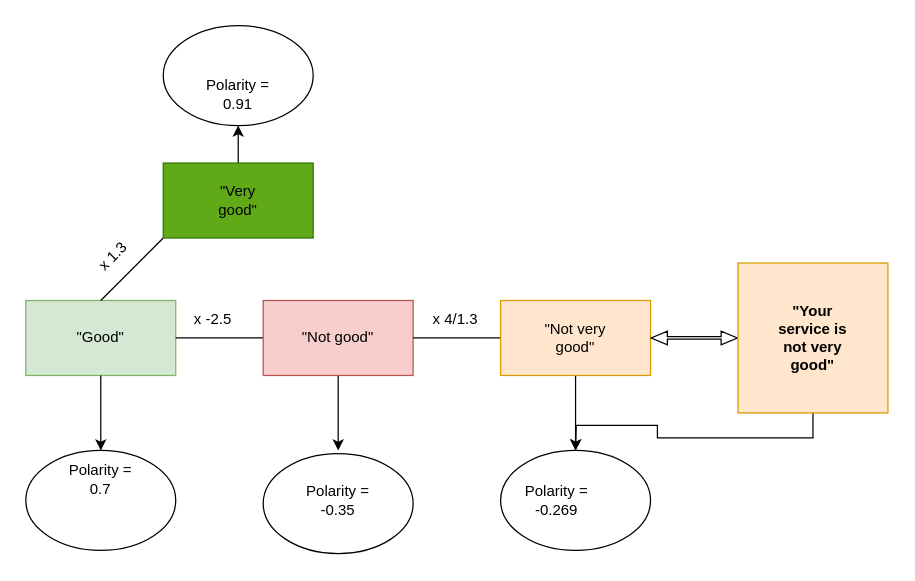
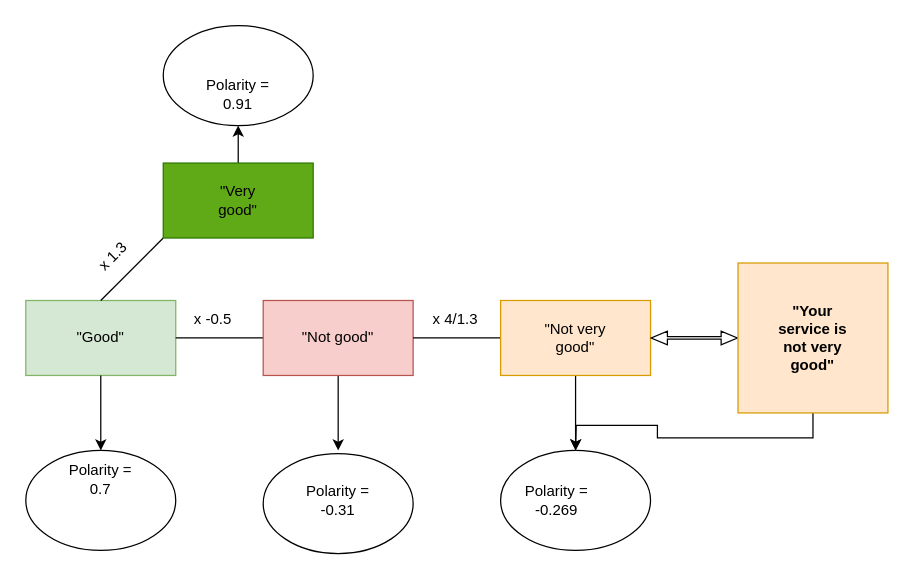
- <mxCell id="8" value="x -2.5" style="text;html=1;strokeColor=none;fillColor=none;align=center;verticalAlign=middle;whiteSpace=wrap;rounded=0;" vertex="1" parent="1"><mxGeometry x="140" y="240" width="60" height="30" as="geometry" /></mxCell>
+ <mxCell id="8" value="x -0.5" style="text;html=1;strokeColor=none;fillColor=none;align=center;verticalAlign=middle;whiteSpace=wrap;rounded=0;" vertex="1" parent="1"><mxGeometry x="140" y="240" width="60" height="30" as="geometry" /></mxCell>
- <mxCell id="29" value="Polarity = -0.35" style="text;html=1;strokeColor=none;fillColor=none;align=center;verticalAlign=middle;whiteSpace=wrap;rounded=0;" vertex="1" parent="1"><mxGeometry x="240" y="385" width="60" height="30" as="geometry" /></mxCell>
+ <mxCell id="29" value="Polarity = -0.31" style="text;html=1;strokeColor=none;fillColor=none;align=center;verticalAlign=middle;whiteSpace=wrap;rounded=0;" vertex="1" parent="1"><mxGeometry x="240" y="385" width="60" height="30" as="geometry" /></mxCell>
